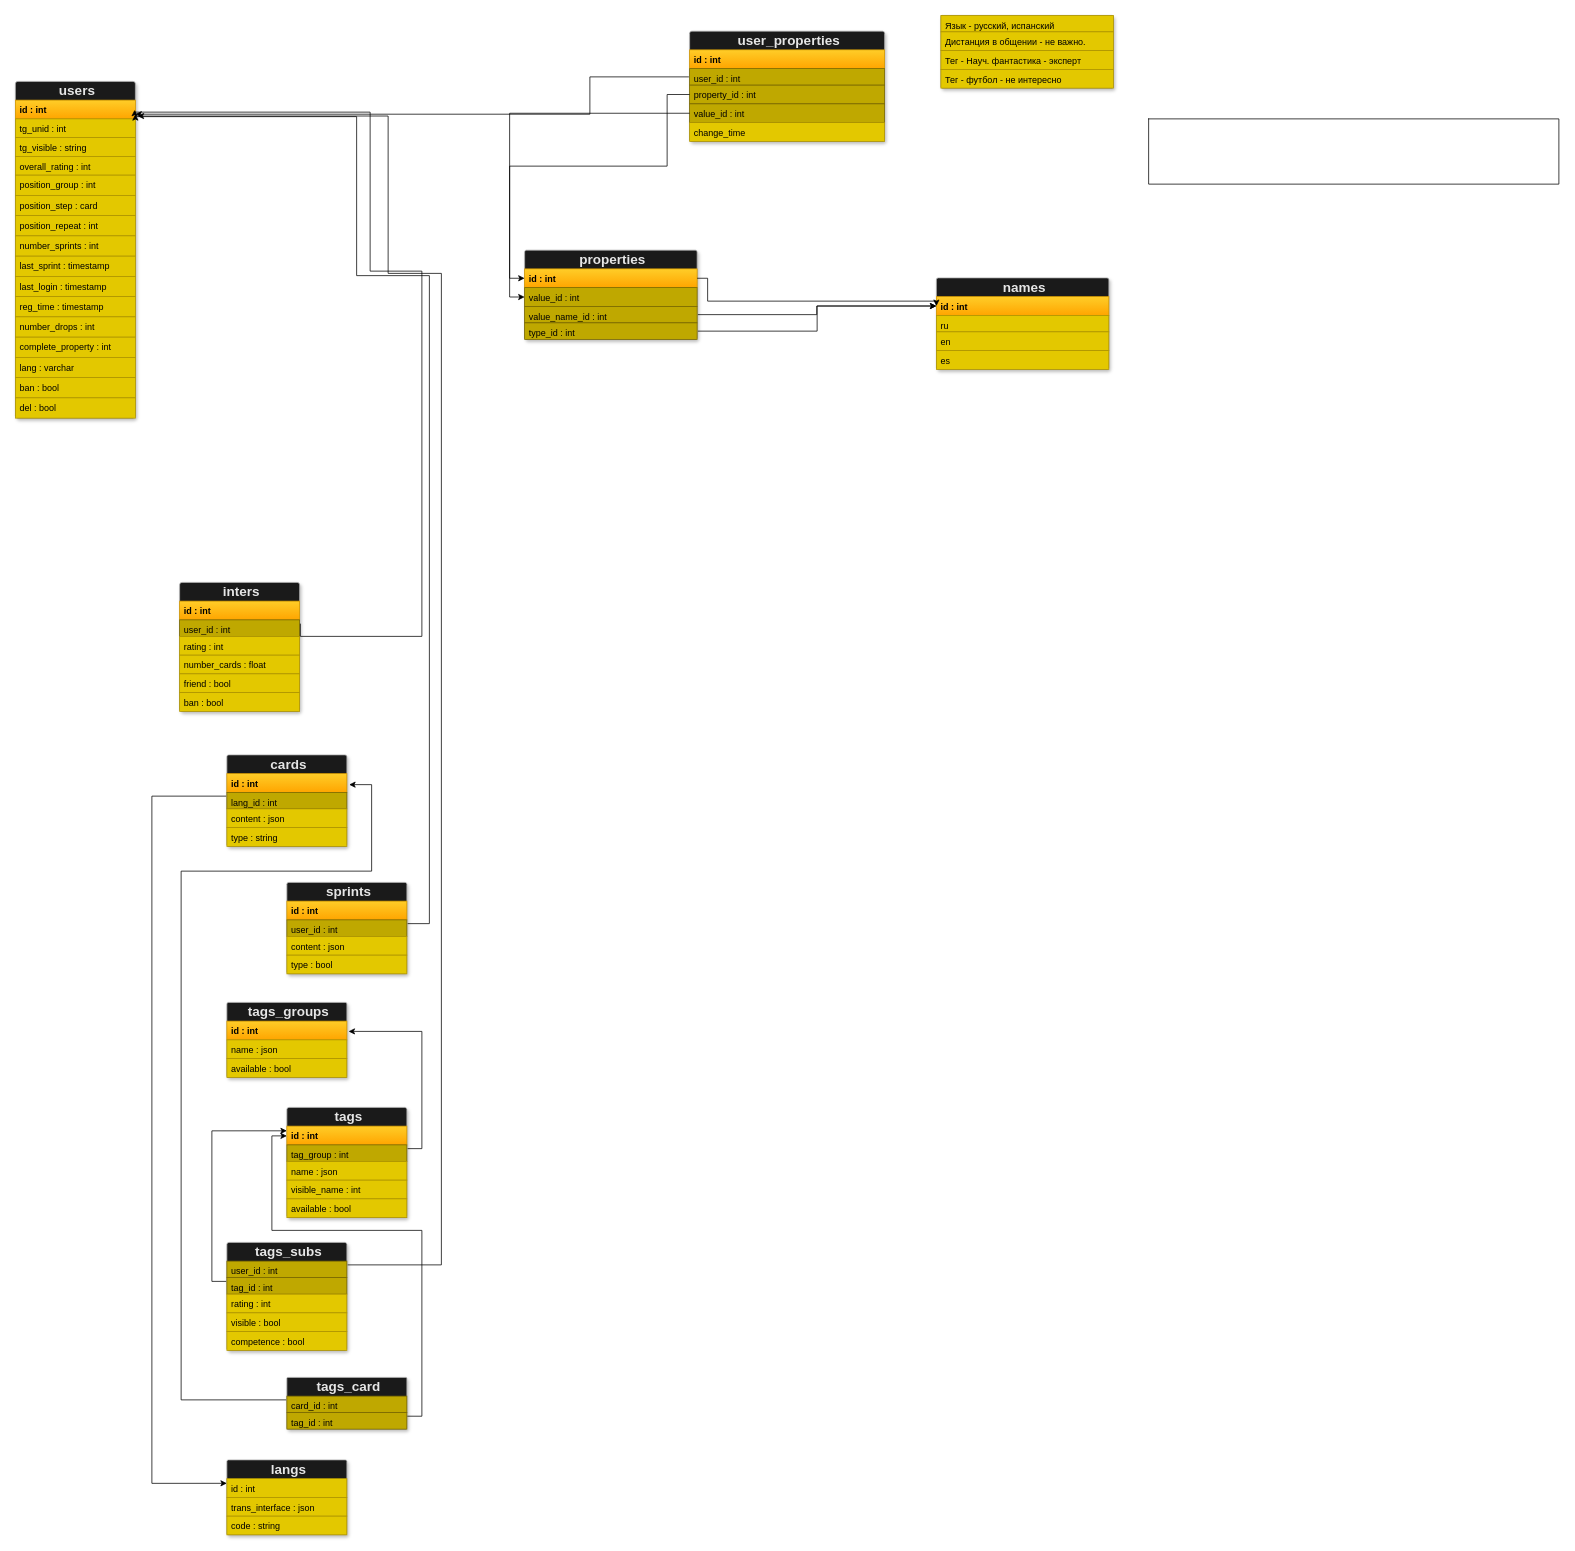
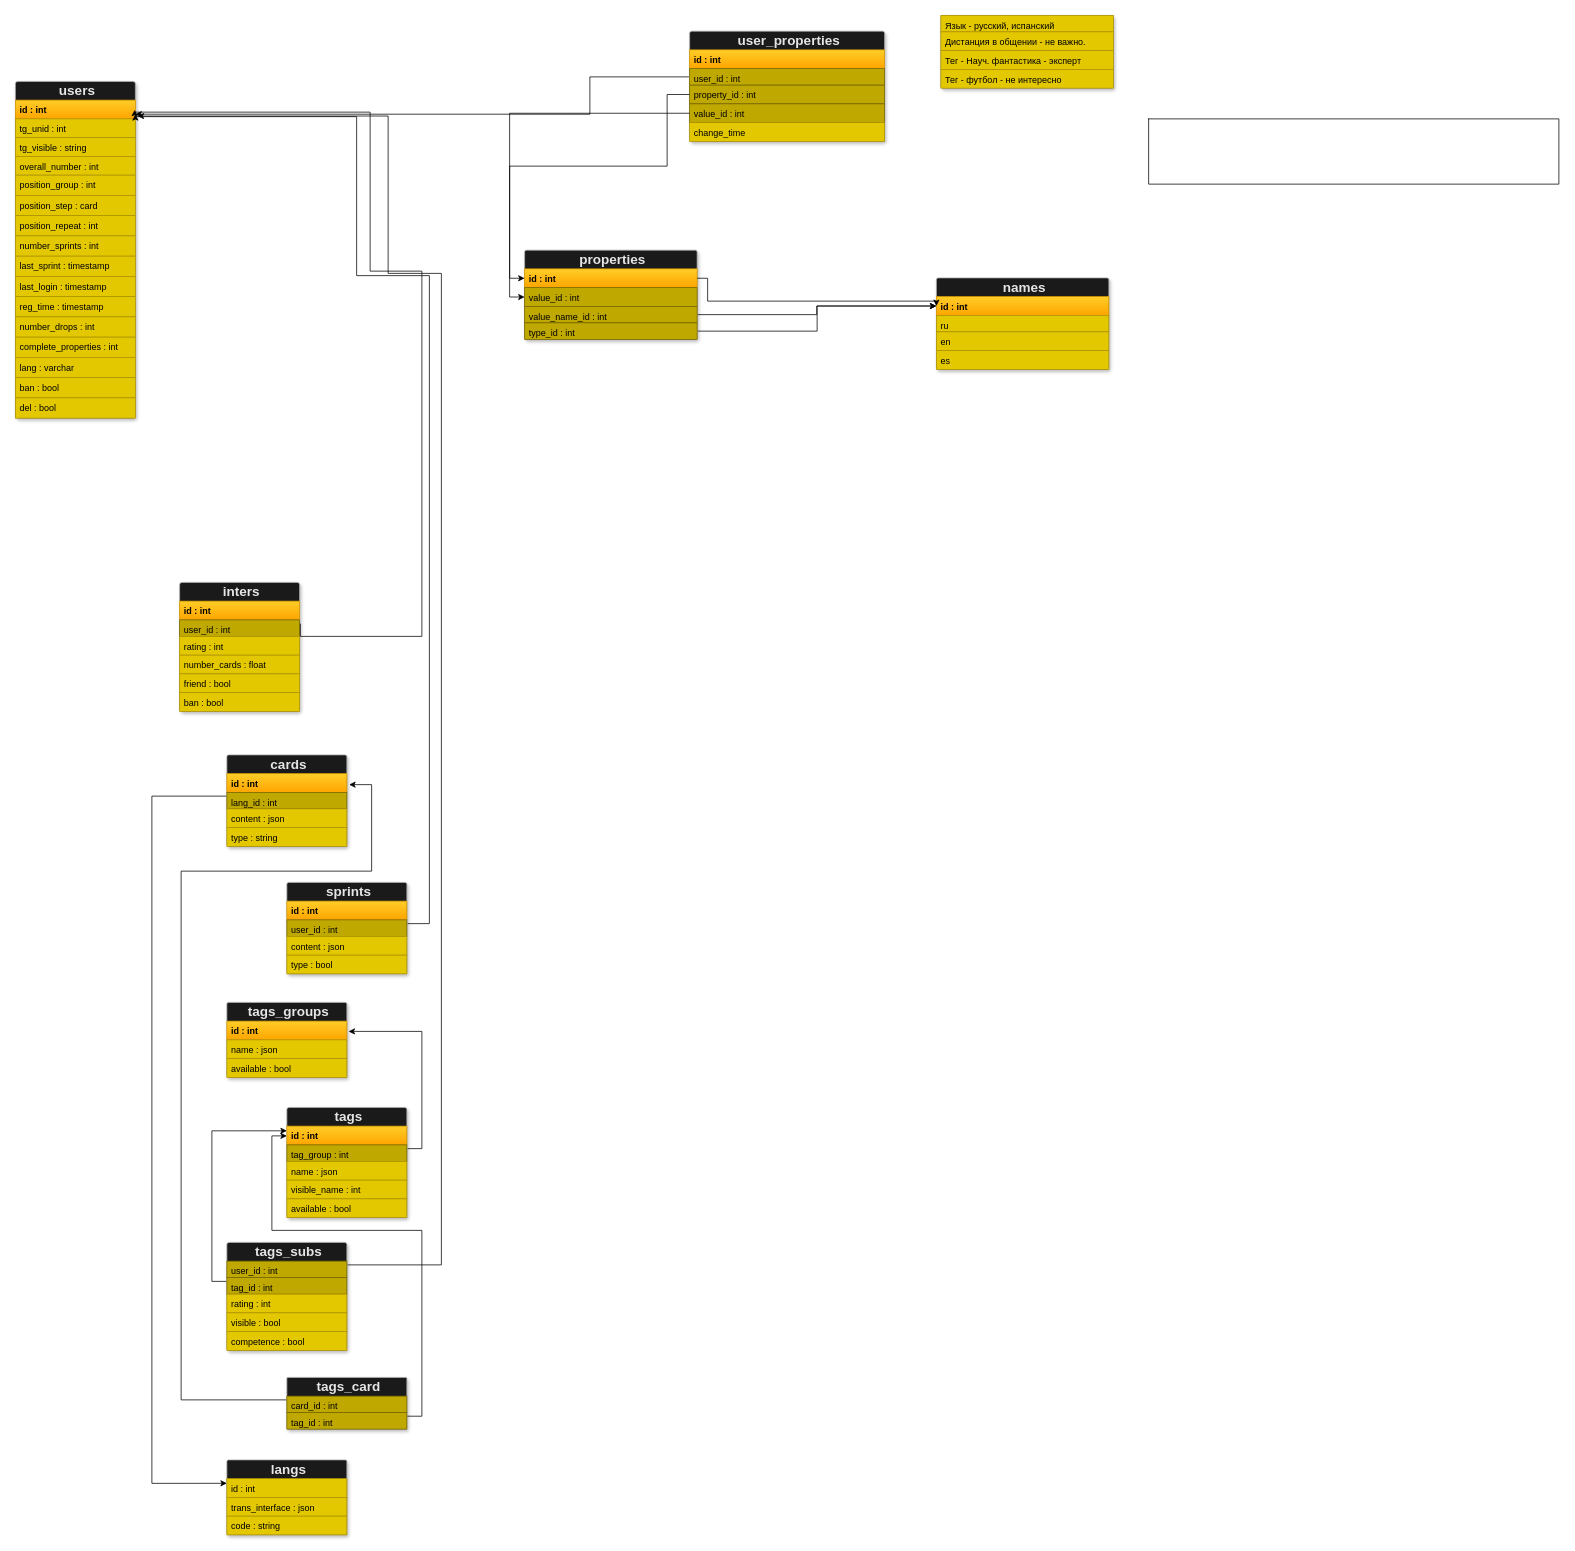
- <mxCell id="7" value="overall_rating : int" style="html=1;align=left;spacingLeft=4;verticalAlign=top;strokeColor=#B09500;fillColor=#e3c800;fontColor=#000000;rounded=0;" parent="2" vertex="1"><mxGeometry y="100" width="160" height="25" as="geometry" /></mxCell>
+ <mxCell id="7" value="overall_number : int" style="html=1;align=left;spacingLeft=4;verticalAlign=top;strokeColor=#B09500;fillColor=#e3c800;fontColor=#000000;rounded=0;" parent="2" vertex="1"><mxGeometry y="100" width="160" height="25" as="geometry" /></mxCell>
- <mxCell id="16" value="complete_property : int&amp;nbsp;" style="html=1;align=left;spacingLeft=4;verticalAlign=top;strokeColor=#B09500;fillColor=#e3c800;fontColor=#000000;rounded=0;" parent="2" vertex="1"><mxGeometry y="341" width="160" height="27" as="geometry" /></mxCell>
+ <mxCell id="16" value="complete_properties : int&amp;nbsp;" style="html=1;align=left;spacingLeft=4;verticalAlign=top;strokeColor=#B09500;fillColor=#e3c800;fontColor=#000000;rounded=0;" parent="2" vertex="1"><mxGeometry y="341" width="160" height="27" as="geometry" /></mxCell>
